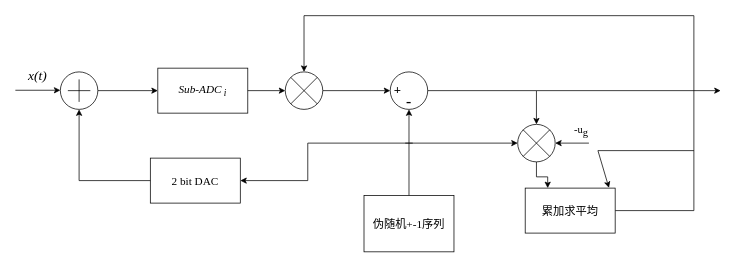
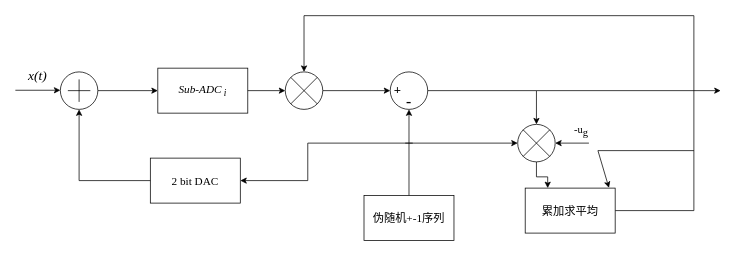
- <mxCell id="18" value="伪随机+-1序列" style="rounded=0;whiteSpace=wrap;html=1;fontFamily=Times New Roman;fontSize=15;fontStyle=0" vertex="1" parent="1"><mxGeometry x="485" y="260" width="120" height="75" as="geometry" /></mxCell>
+ <mxCell id="18" value="伪随机+-1序列" style="rounded=0;whiteSpace=wrap;html=1;fontFamily=Times New Roman;fontSize=15;fontStyle=0" vertex="1" parent="1"><mxGeometry x="485" y="260" width="120" height="60" as="geometry" /></mxCell>
